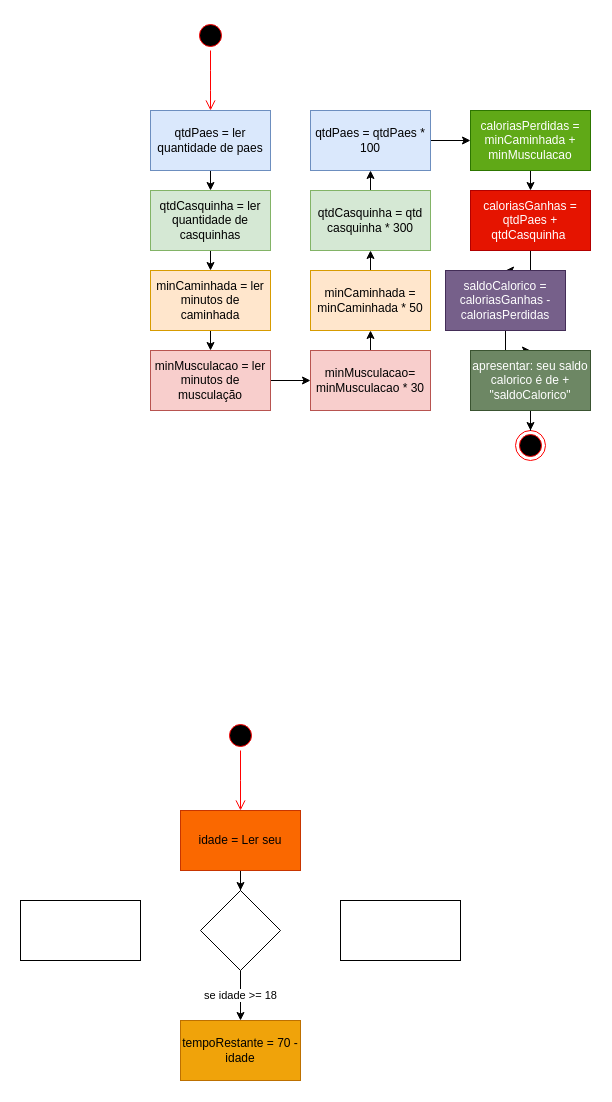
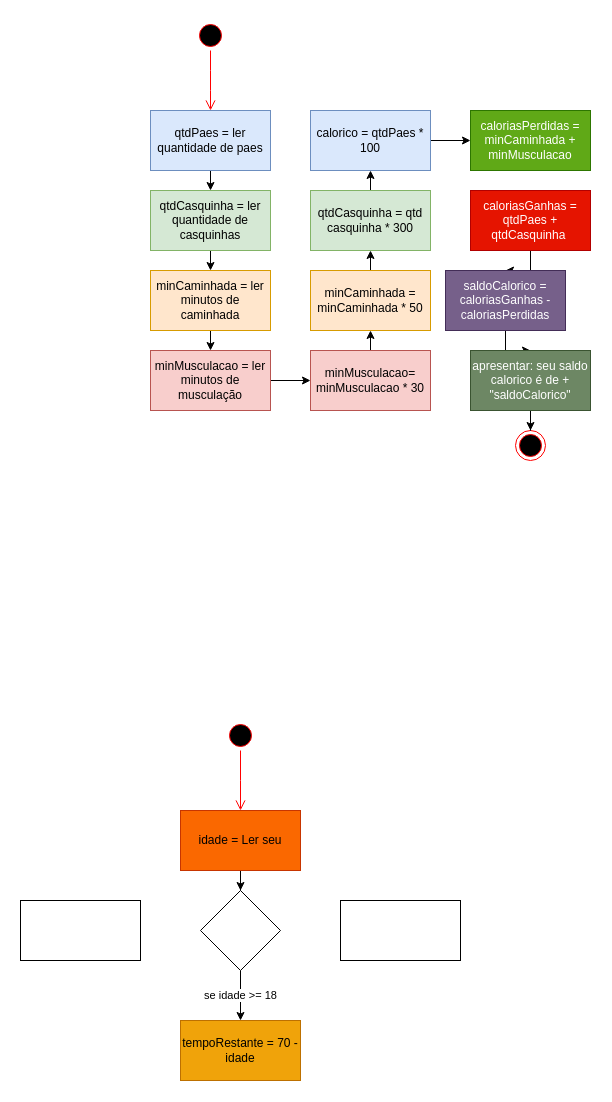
- <mxCell id="11" value="qtdPaes = qtdPaes * 100" style="whiteSpace=wrap;html=1;fillColor=#dae8fc;strokeColor=#6c8ebf;" vertex="1" parent="1"><mxGeometry x="310" y="110" width="120" height="60" as="geometry" /></mxCell>
+ <mxCell id="11" value="calorico = qtdPaes * 100" style="whiteSpace=wrap;html=1;fillColor=#dae8fc;strokeColor=#6c8ebf;" vertex="1" parent="1"><mxGeometry x="310" y="110" width="120" height="60" as="geometry" /></mxCell>
- <mxCell id="18" value="" style="edgeStyle=orthogonalEdgeStyle;orthogonalLoop=1;jettySize=auto;html=1;" edge="1" parent="1" source="19" target="21"><mxGeometry relative="1" as="geometry" /></mxCell>
